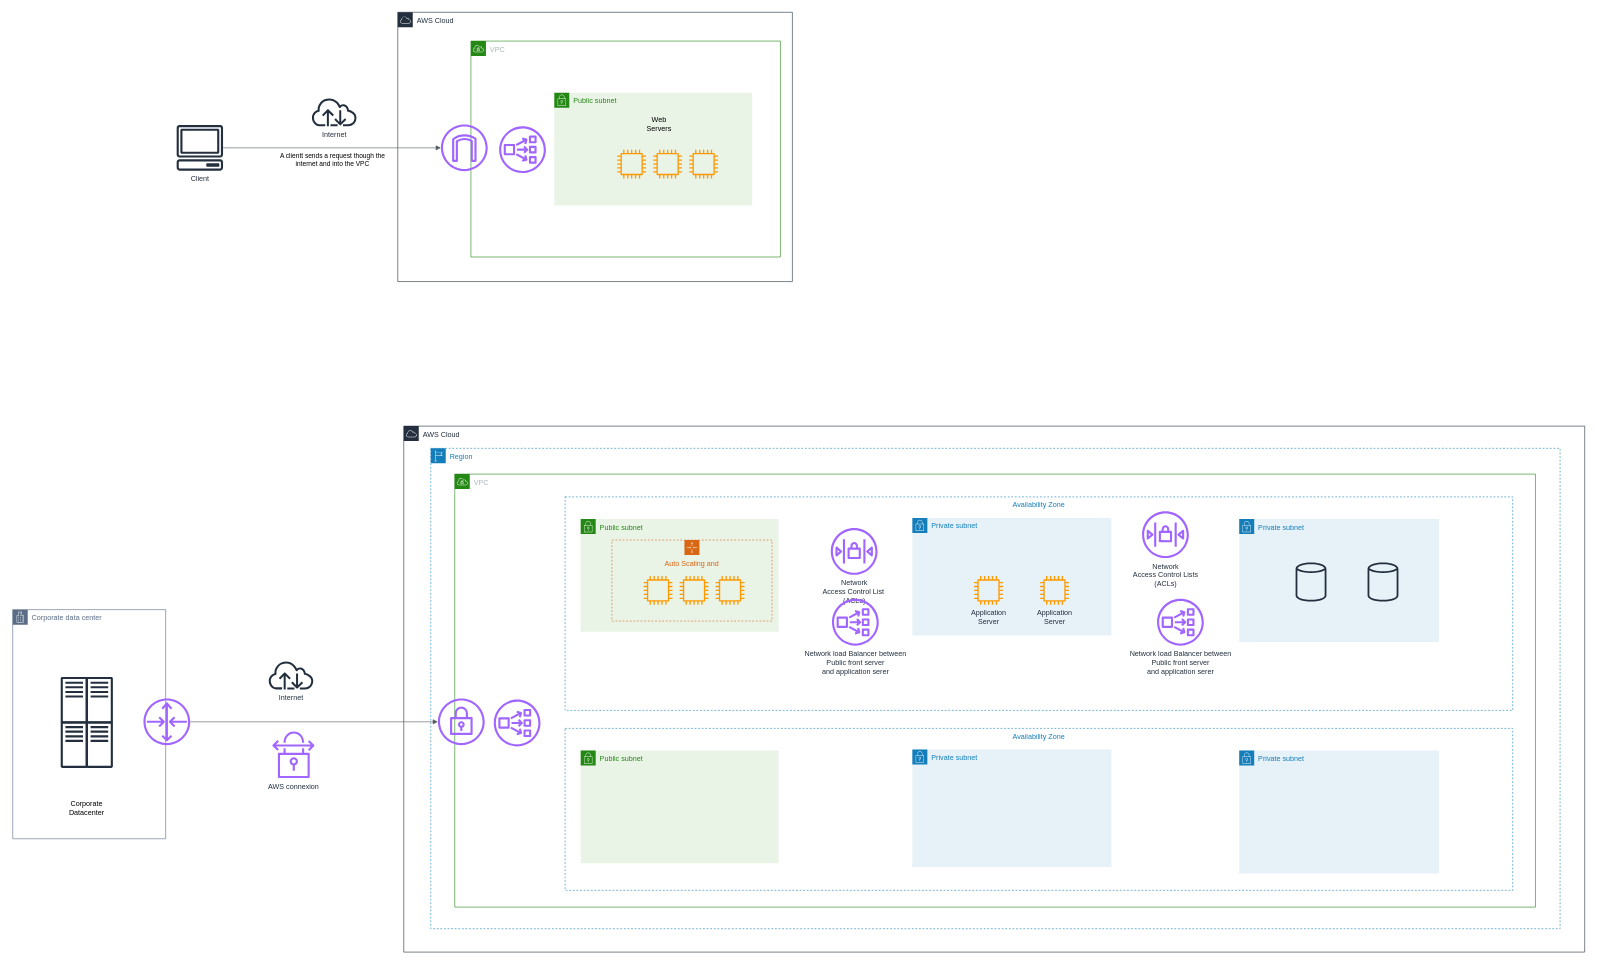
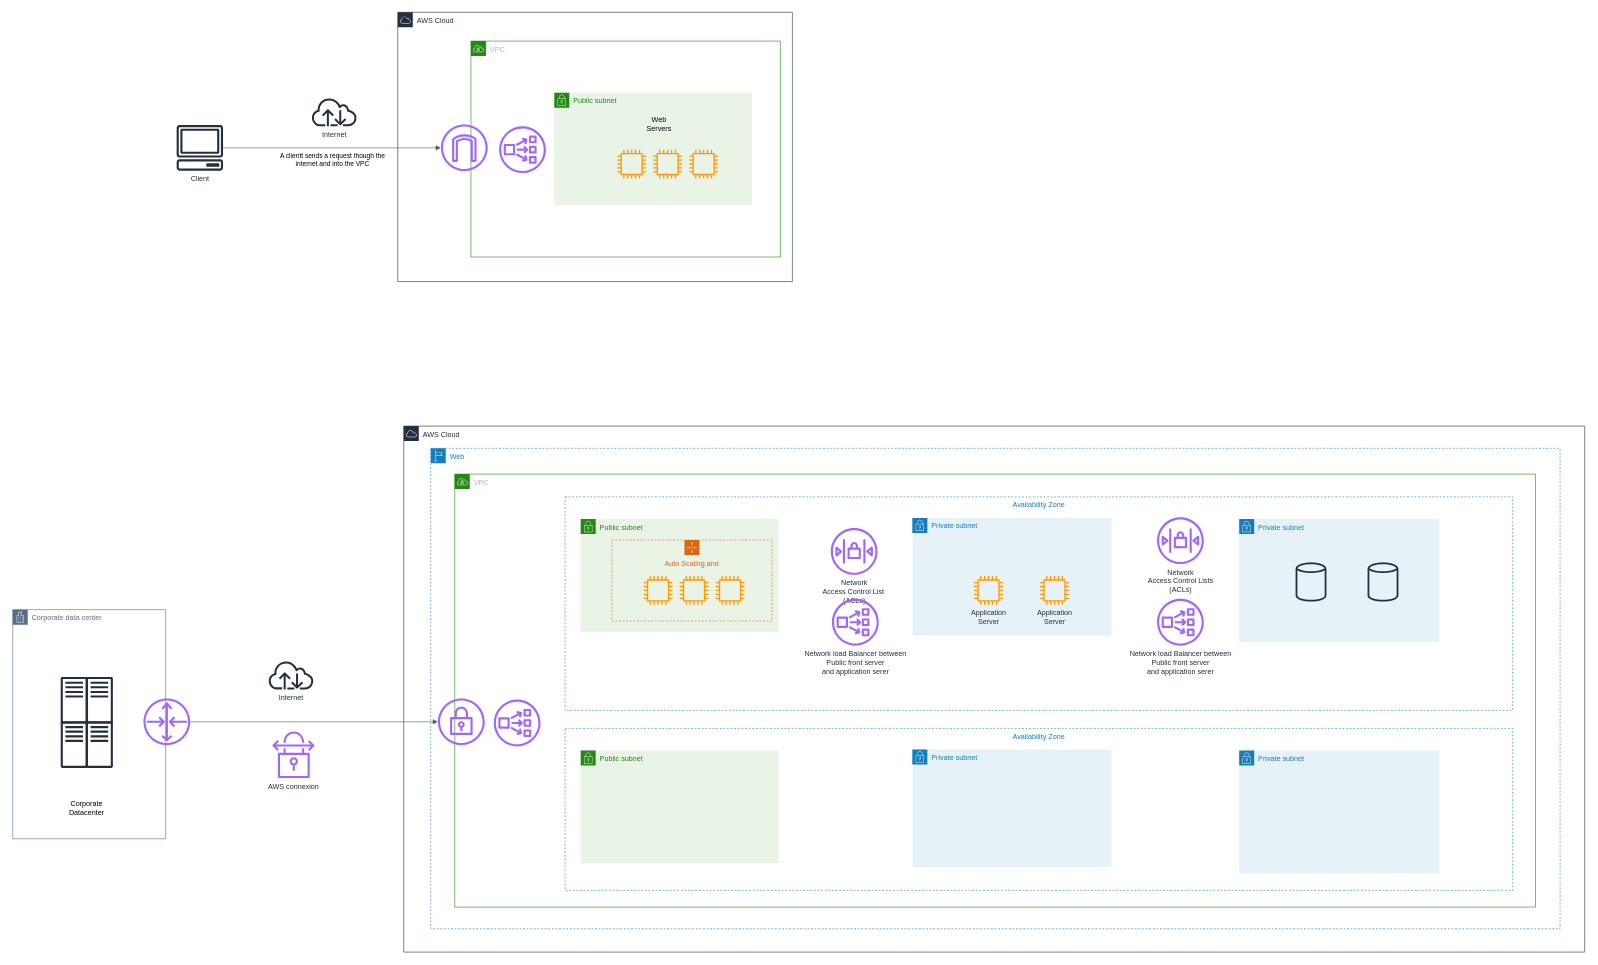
- <mxCell id="3" value="Region" style="points=[[0,0],[0.25,0],[0.5,0],[0.75,0],[1,0],[1,0.25],[1,0.5],[1,0.75],[1,1],[0.75,1],[0.5,1],[0.25,1],[0,1],[0,0.75],[0,0.5],[0,0.25]];outlineConnect=0;gradientColor=none;html=1;whiteSpace=wrap;fontSize=12;fontStyle=0;shape=mxgraph.aws4.group;grIcon=mxgraph.aws4.group_region;strokeColor=#147EBA;fillColor=none;verticalAlign=top;align=left;spacingLeft=30;fontColor=#147EBA;dashed=1;shadow=0;" vertex="1" parent="1"><mxGeometry x="717" y="747" width="1883" height="801" as="geometry" /></mxCell>
+ <mxCell id="3" value="Web" style="points=[[0,0],[0.25,0],[0.5,0],[0.75,0],[1,0],[1,0.25],[1,0.5],[1,0.75],[1,1],[0.75,1],[0.5,1],[0.25,1],[0,1],[0,0.75],[0,0.5],[0,0.25]];outlineConnect=0;gradientColor=none;html=1;whiteSpace=wrap;fontSize=12;fontStyle=0;shape=mxgraph.aws4.group;grIcon=mxgraph.aws4.group_region;strokeColor=#147EBA;fillColor=none;verticalAlign=top;align=left;spacingLeft=30;fontColor=#147EBA;dashed=1;shadow=0;" vertex="1" parent="1"><mxGeometry x="717" y="747" width="1883" height="801" as="geometry" /></mxCell>
- <mxCell id="32" value="Network &lt;br&gt;Access Control Lists &lt;br&gt;(ACLs)" style="sketch=0;outlineConnect=0;fontColor=#232F3E;gradientColor=none;fillColor=#A166FF;strokeColor=none;dashed=0;verticalLabelPosition=bottom;verticalAlign=top;align=center;html=1;fontSize=12;fontStyle=0;aspect=fixed;pointerEvents=1;shape=mxgraph.aws4.network_access_control_list;shadow=0;" vertex="1" parent="1"><mxGeometry x="1903" y="852" width="78" height="78" as="geometry" /></mxCell>
+ <mxCell id="32" value="Network &lt;br&gt;Access Control Lists &lt;br&gt;(ACLs)" style="sketch=0;outlineConnect=0;fontColor=#232F3E;gradientColor=none;fillColor=#A166FF;strokeColor=none;dashed=0;verticalLabelPosition=bottom;verticalAlign=top;align=center;html=1;fontSize=12;fontStyle=0;aspect=fixed;pointerEvents=1;shape=mxgraph.aws4.network_access_control_list;shadow=0;" vertex="1" parent="1"><mxGeometry x="1928" y="862" width="78" height="78" as="geometry" /></mxCell>
